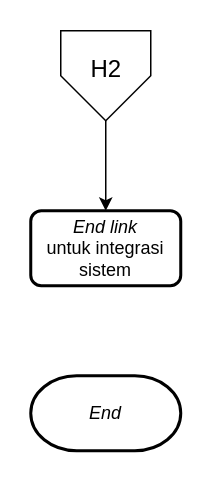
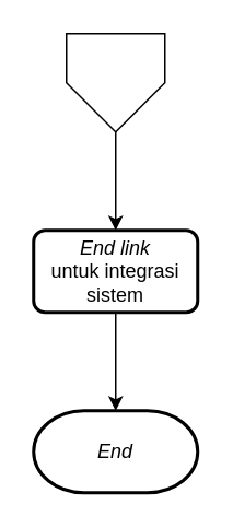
- <mxCell id="4" value="&lt;font style=&quot;font-size: 16px;&quot;&gt;H2&lt;/font&gt;" style="text;html=1;align=center;verticalAlign=middle;resizable=0;points=[];autosize=1;strokeColor=none;fillColor=none;fontSize=18;" vertex="1" parent="2"><mxGeometry x="10" y="5" width="40" height="40" as="geometry" /></mxCell>
+ <mxCell id="8" style="edgeStyle=none;html=1;entryX=0.5;entryY=0;entryDx=0;entryDy=0;entryPerimeter=0;" edge="1" parent="1" source="6" target="7"><mxGeometry relative="1" as="geometry" /></mxCell>
